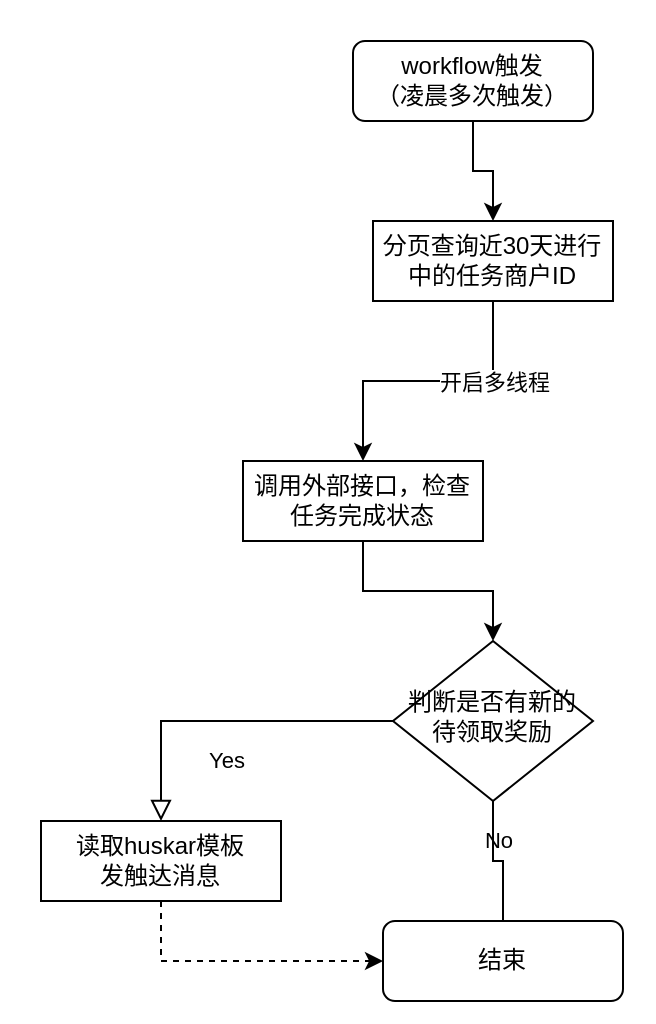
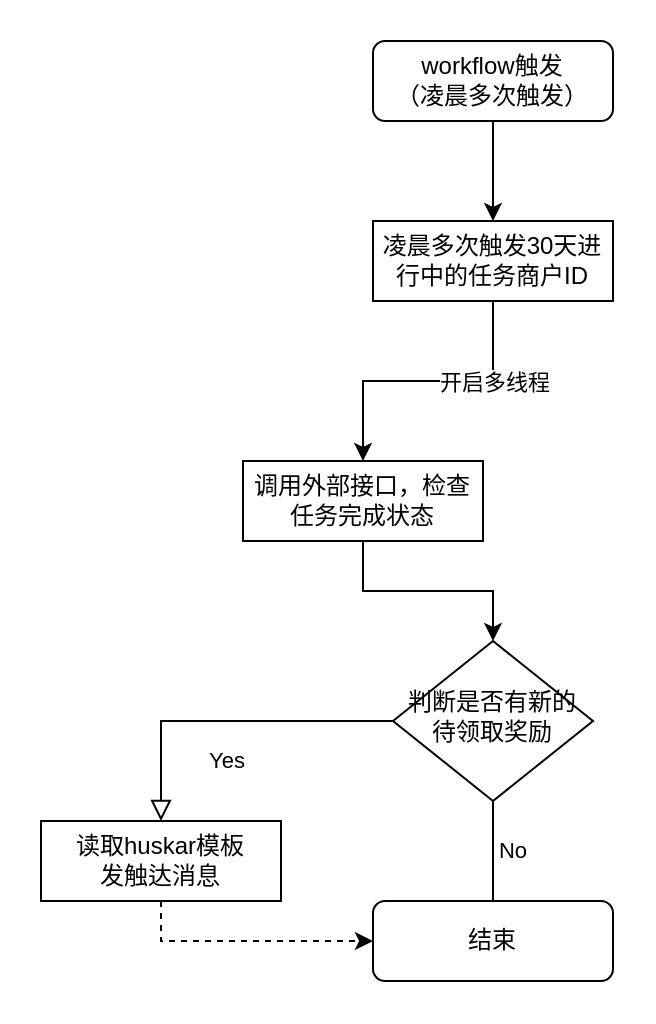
- <mxCell id="3" value="workflow触发&lt;br&gt;（凌晨多次触发）" style="rounded=1;whiteSpace=wrap;html=1;fontSize=12;glass=0;strokeWidth=1;shadow=0;" parent="1" vertex="1"><mxGeometry x="176" y="20" width="120" height="40" as="geometry" /></mxCell>
+ <mxCell id="3" value="workflow触发&lt;br&gt;（凌晨多次触发）" style="rounded=1;whiteSpace=wrap;html=1;fontSize=12;glass=0;strokeWidth=1;shadow=0;" parent="1" vertex="1"><mxGeometry x="186" y="20" width="120" height="40" as="geometry" /></mxCell>
- <mxCell id="6" value="分页查询近30天进行中的任务商户ID" style="rounded=0;whiteSpace=wrap;html=1;fontSize=12;glass=0;strokeWidth=1;shadow=0;" parent="1" vertex="1"><mxGeometry x="186" y="110" width="120" height="40" as="geometry" /></mxCell>
+ <mxCell id="6" value="凌晨多次触发30天进行中的任务商户ID" style="rounded=0;whiteSpace=wrap;html=1;fontSize=12;glass=0;strokeWidth=1;shadow=0;" parent="1" vertex="1"><mxGeometry x="186" y="110" width="120" height="40" as="geometry" /></mxCell>
- <mxCell id="12" value="结束" style="rounded=1;whiteSpace=wrap;html=1;fontSize=12;glass=0;strokeWidth=1;shadow=0;" parent="1" vertex="1"><mxGeometry x="191" y="460" width="120" height="40" as="geometry" /></mxCell>
+ <mxCell id="12" value="结束" style="rounded=1;whiteSpace=wrap;html=1;fontSize=12;glass=0;strokeWidth=1;shadow=0;" parent="1" vertex="1"><mxGeometry x="186" y="450" width="120" height="40" as="geometry" /></mxCell>
